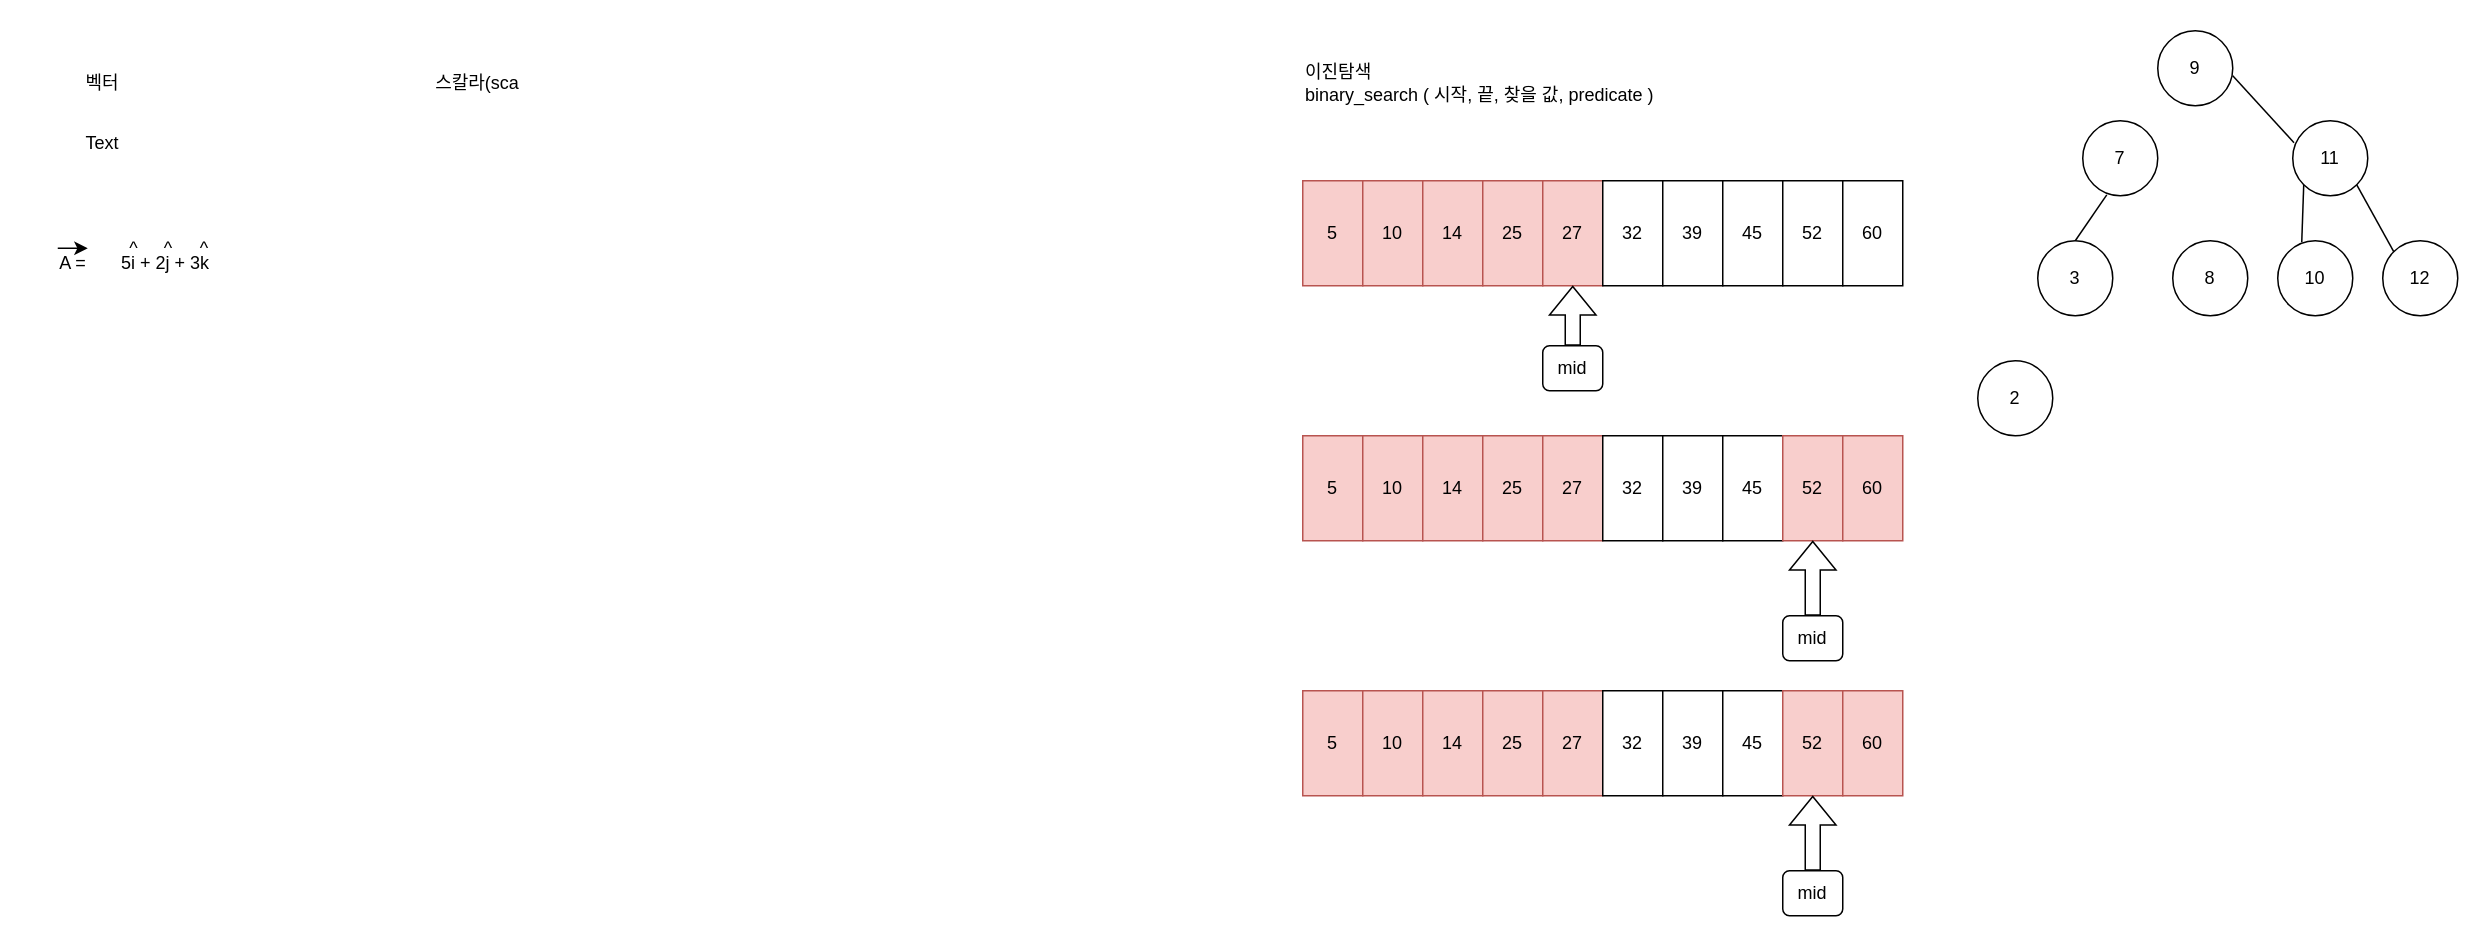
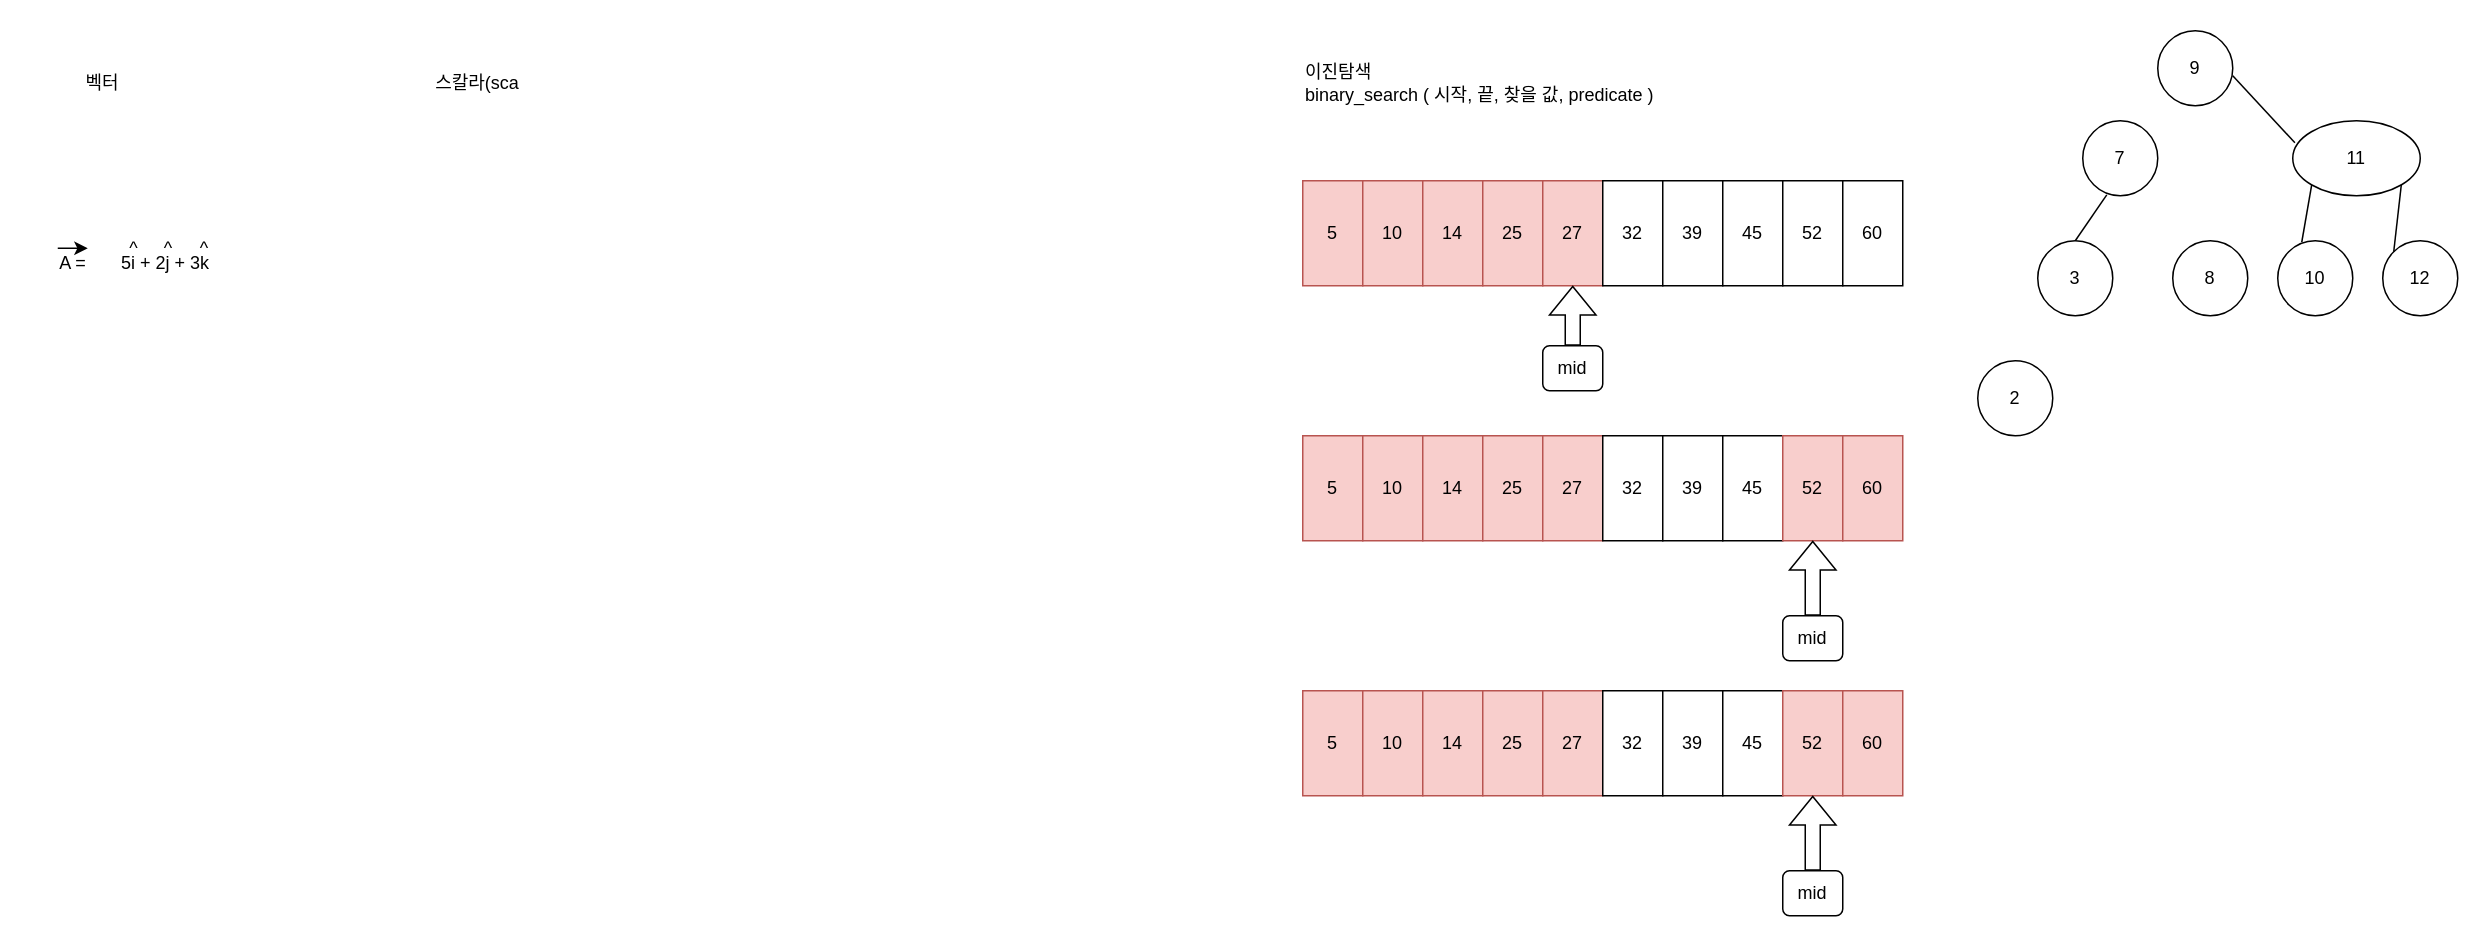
- <mxCell id="59" value="Text" style="text;html=1;strokeColor=none;fillColor=none;align=center;verticalAlign=middle;whiteSpace=wrap;rounded=0;" vertex="1" parent="1"><mxGeometry x="38" y="80" width="60" height="30" as="geometry" /></mxCell>
- <mxCell id="4" value="11" style="ellipse;whiteSpace=wrap;html=1;aspect=fixed;" vertex="1" parent="1"><mxGeometry x="1528" y="80" width="50" height="50" as="geometry" /></mxCell>
+ <mxCell id="4" value="11" style="ellipse;whiteSpace=wrap;html=1;aspect=fixed;" vertex="1" parent="1"><mxGeometry x="1528" y="80" width="85" height="50" as="geometry" /></mxCell>
